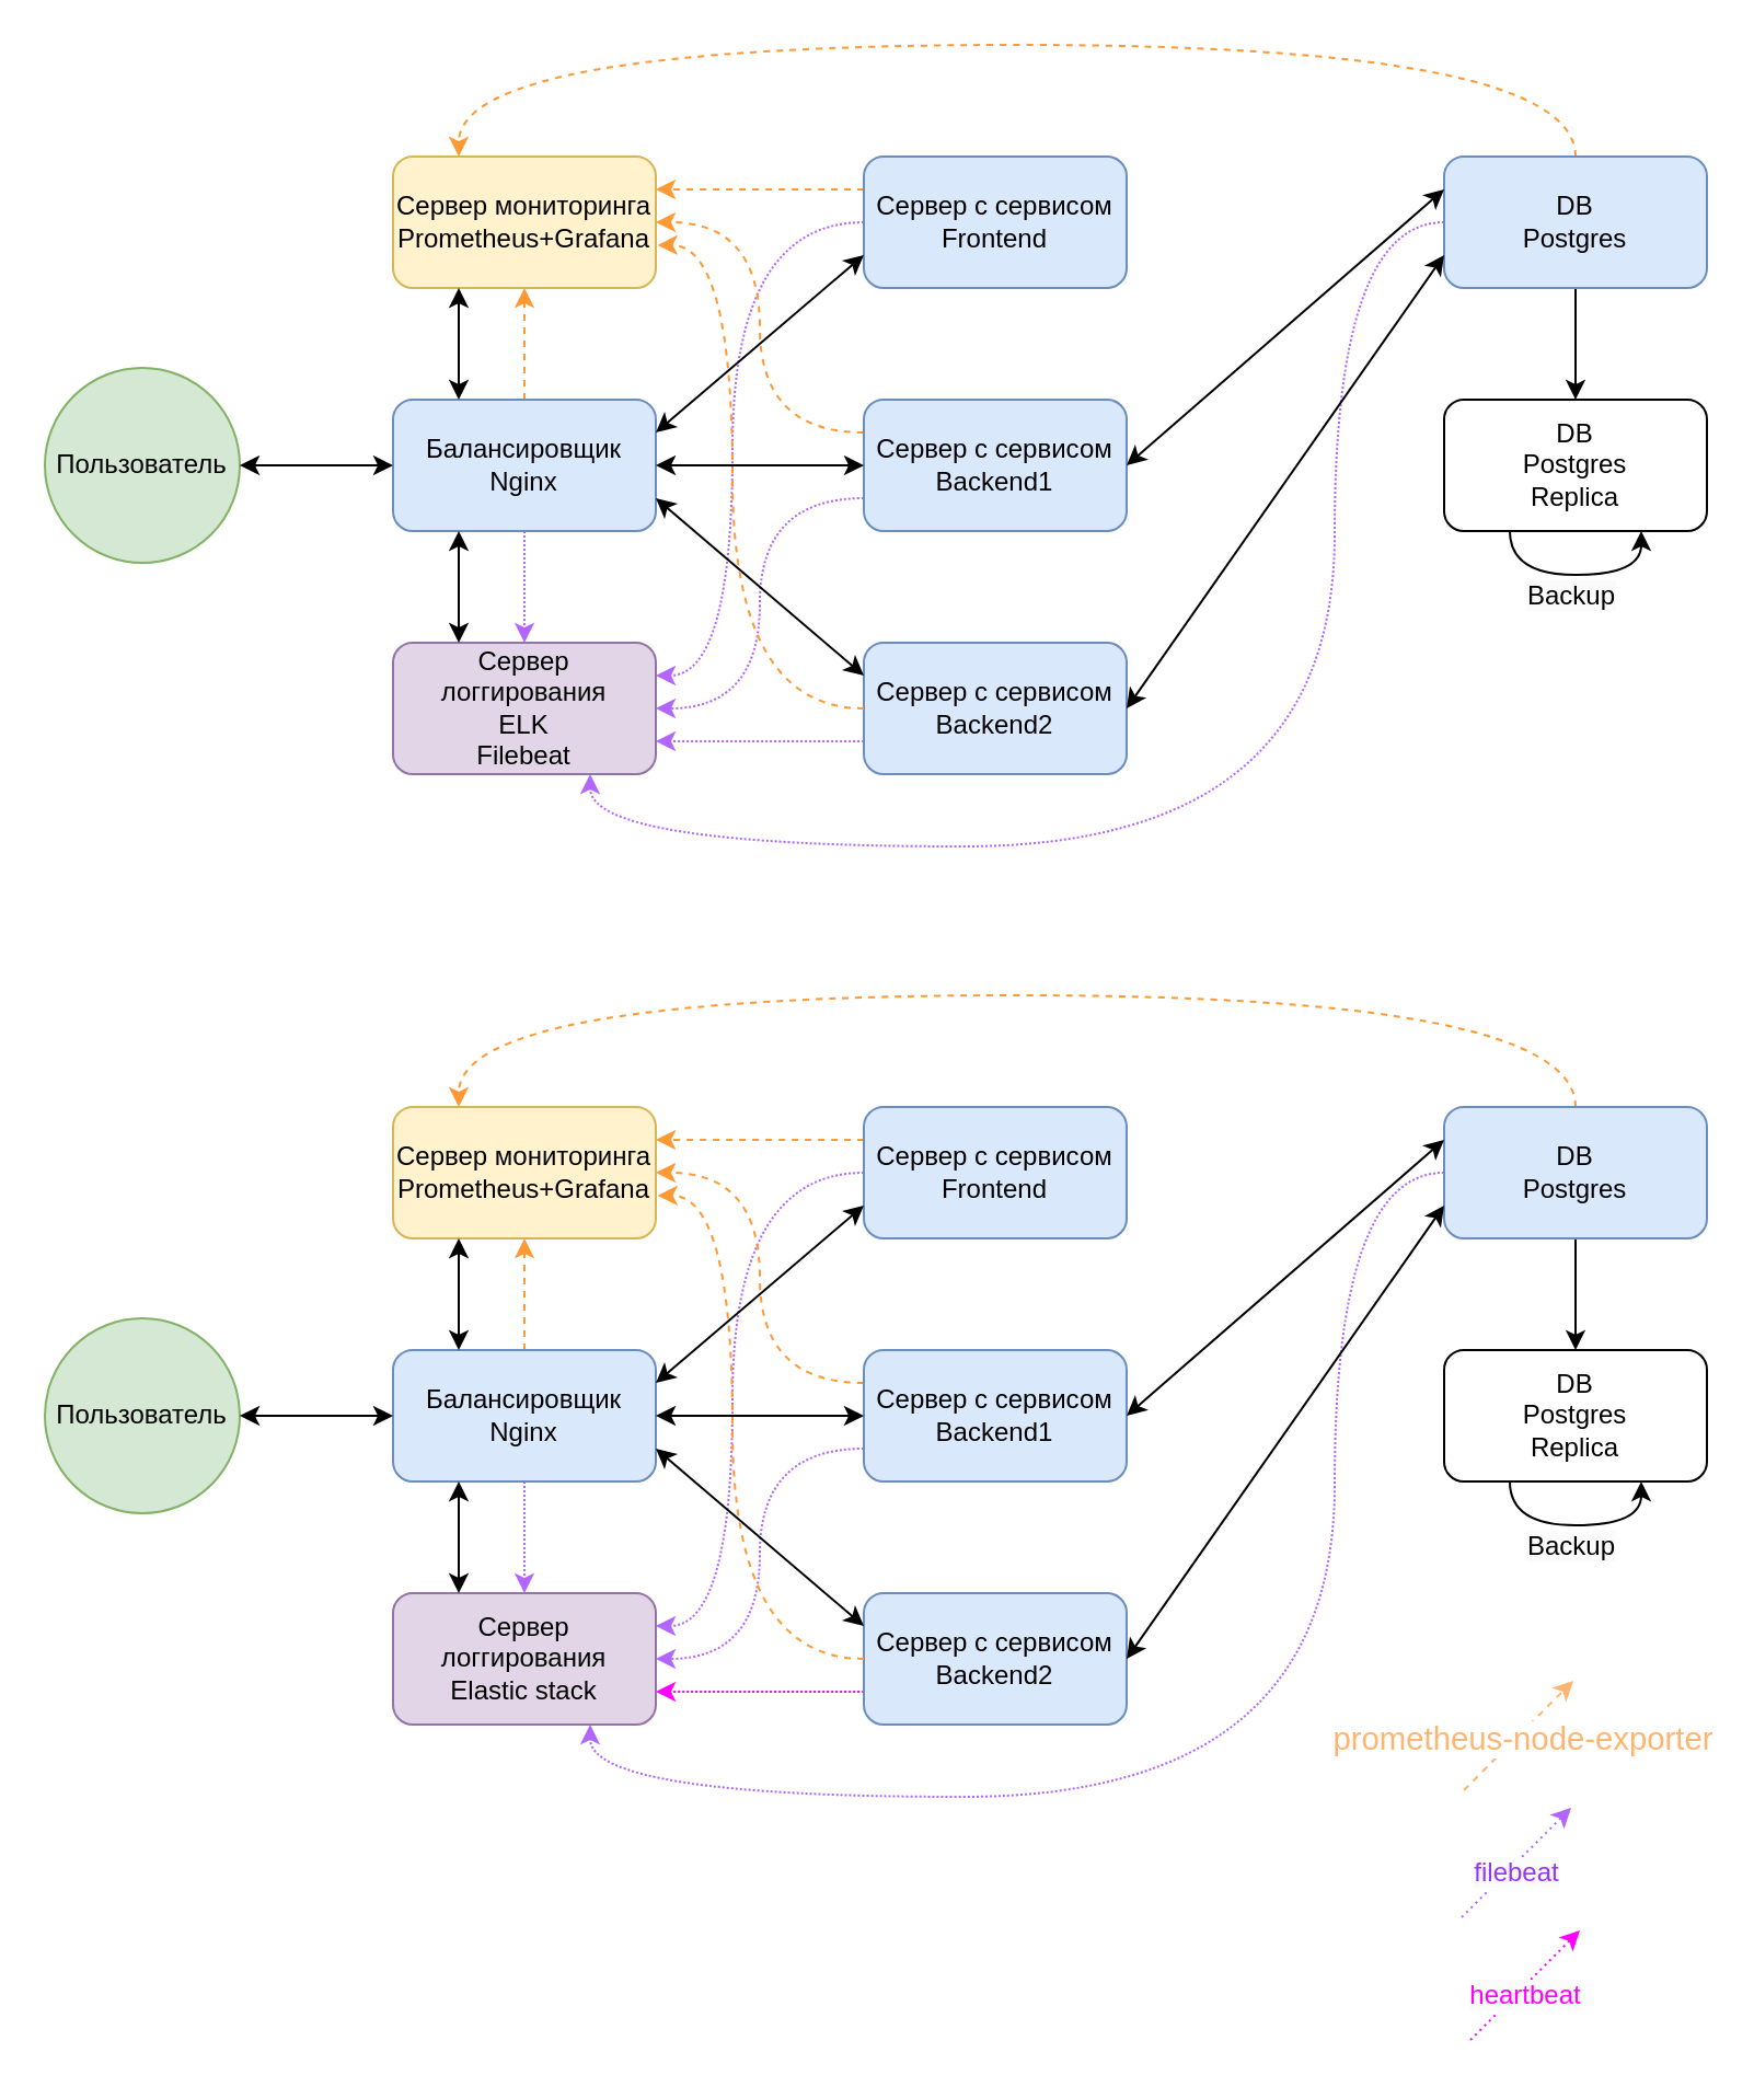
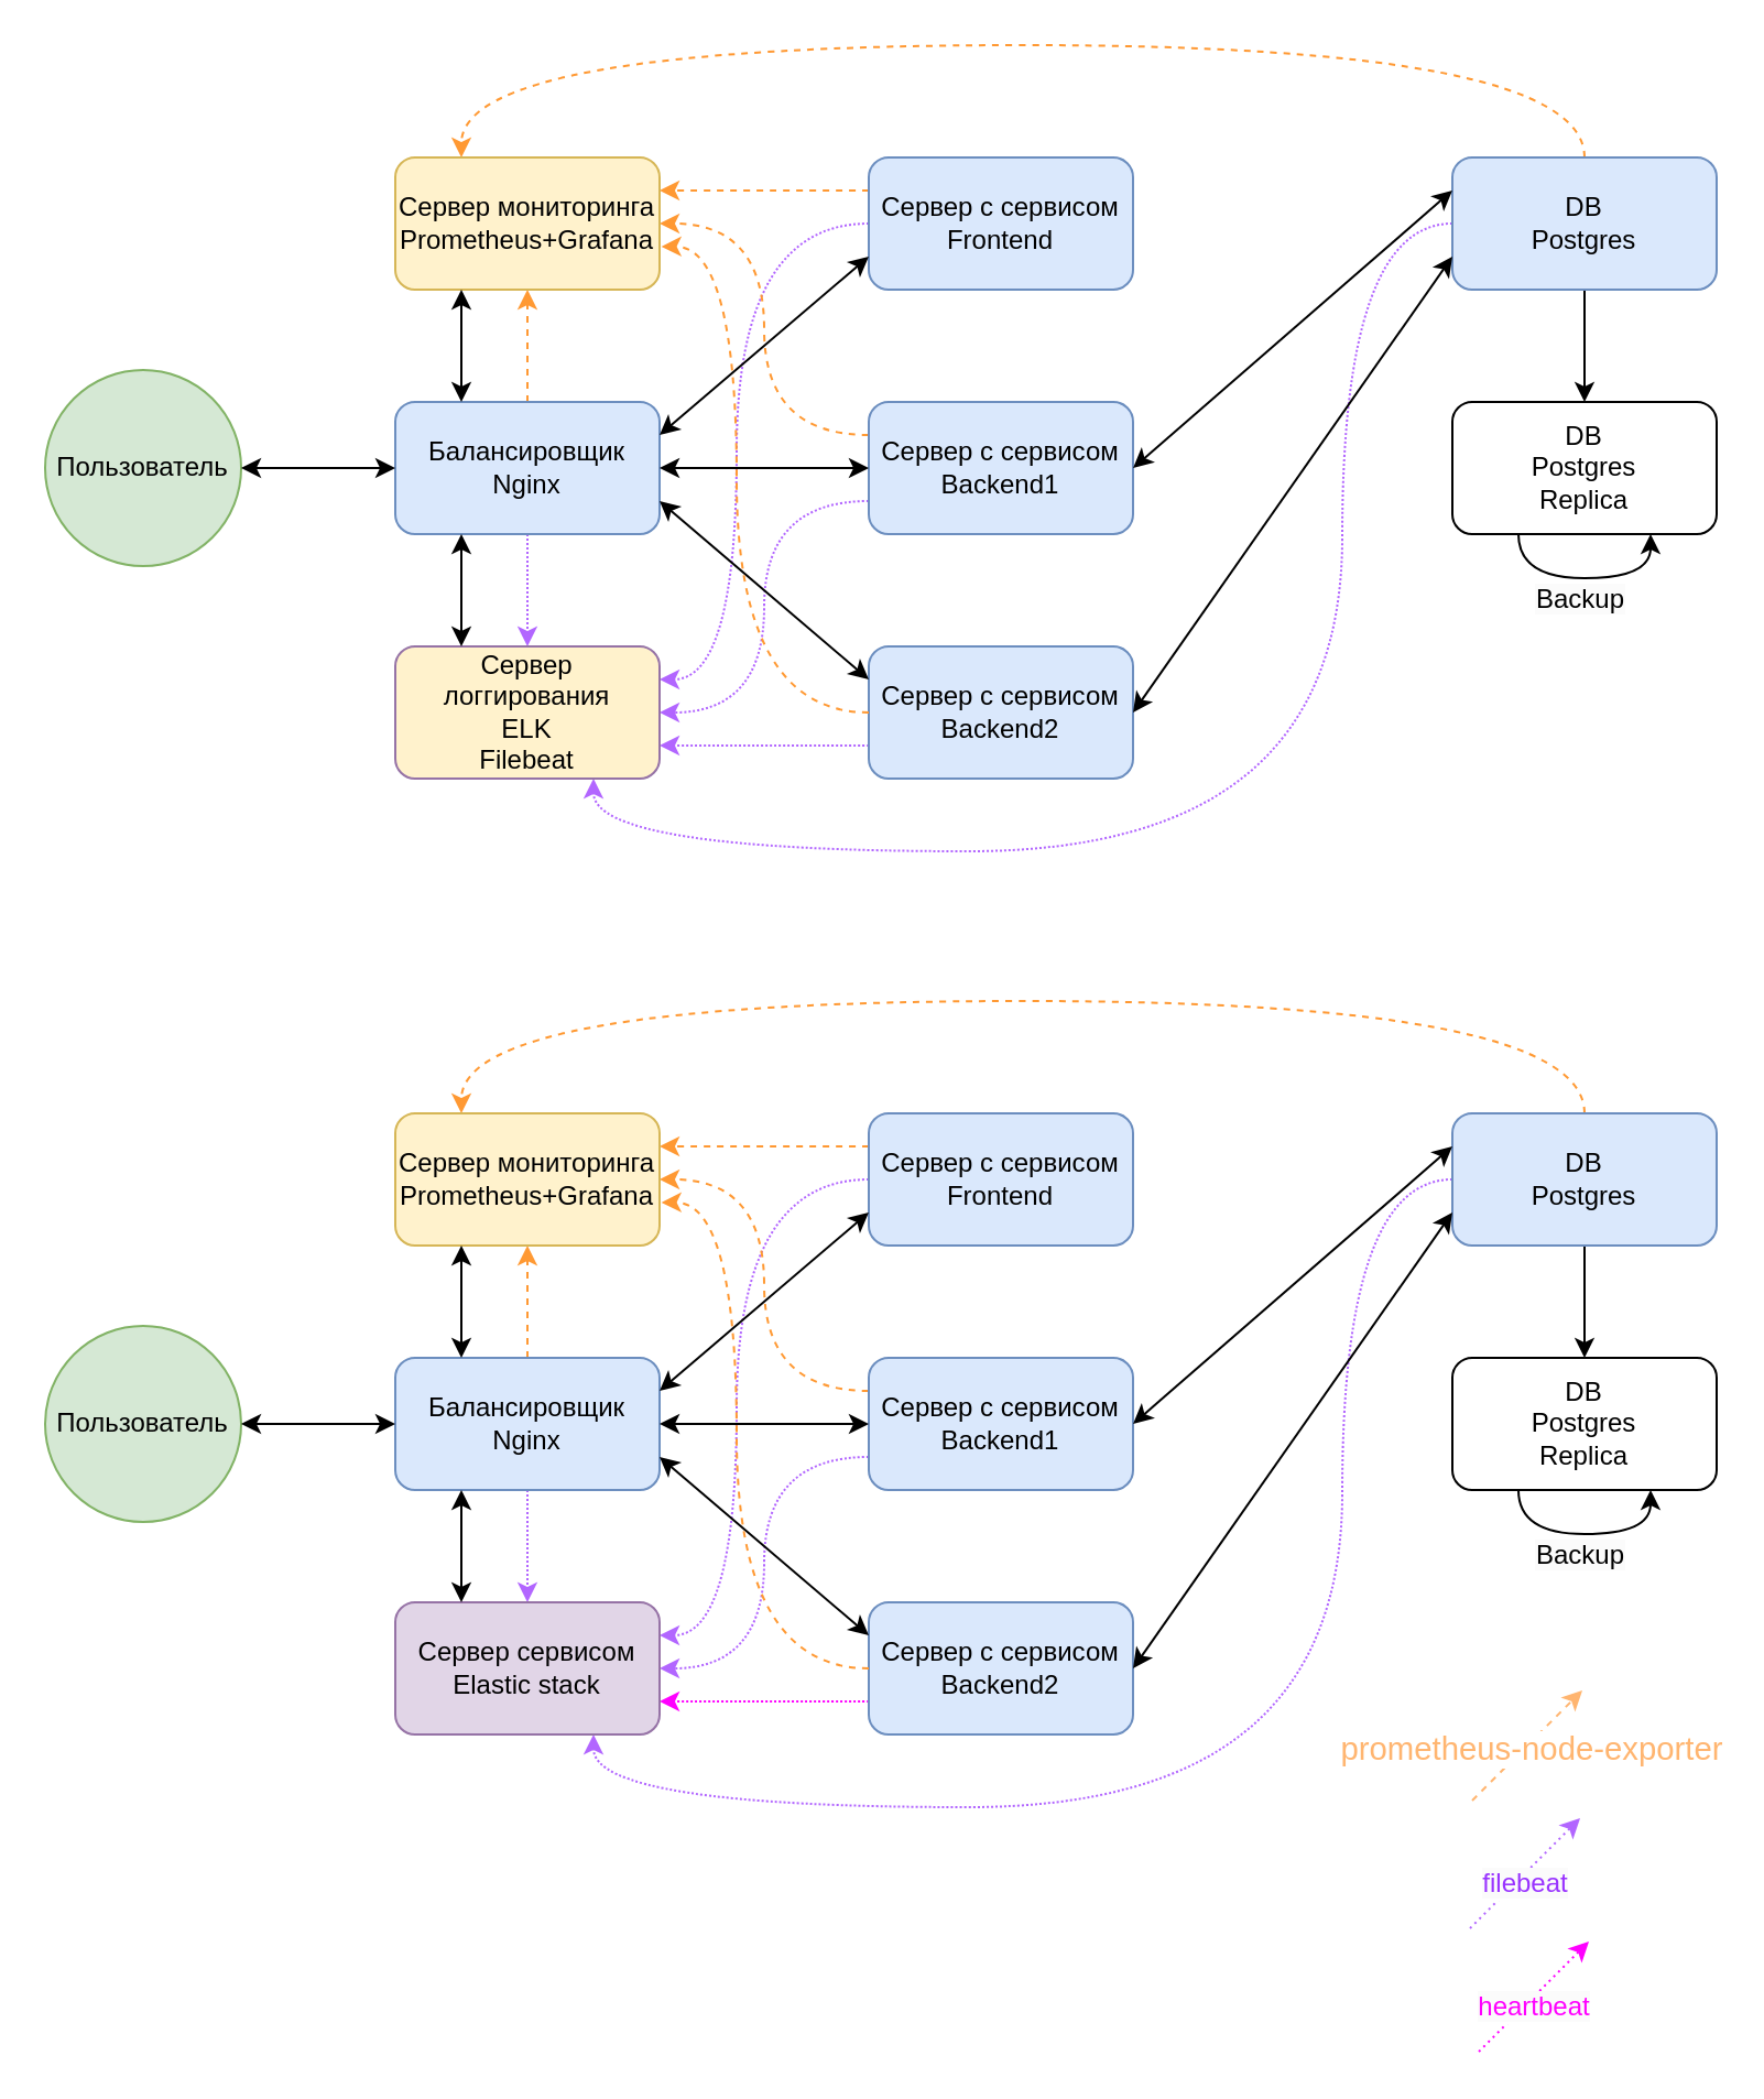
- <mxCell id="26" value="Сервер логгирования&lt;div&gt;ELK&lt;/div&gt;&lt;div&gt;Filebeat&lt;/div&gt;" style="rounded=1;whiteSpace=wrap;html=1;fillColor=#e1d5e7;strokeColor=#9673a6;" parent="1" vertex="1"><mxGeometry x="179" y="293" width="120" height="60" as="geometry" /></mxCell>
+ <mxCell id="26" value="Сервер логгирования&lt;div&gt;ELK&lt;/div&gt;&lt;div&gt;Filebeat&lt;/div&gt;" style="rounded=1;whiteSpace=wrap;html=1;fillColor=#fff2cc;strokeColor=#9673a6;" parent="1" vertex="1"><mxGeometry x="179" y="293" width="120" height="60" as="geometry" /></mxCell>
- <mxCell id="56" value="Сервер логгирования&lt;div&gt;Elastic stack&lt;/div&gt;" style="rounded=1;whiteSpace=wrap;html=1;fillColor=#e1d5e7;strokeColor=#9673a6;" vertex="1" parent="1"><mxGeometry x="179" y="727" width="120" height="60" as="geometry" /></mxCell>
+ <mxCell id="56" value="Сервер сервисом&lt;div&gt;Elastic stack&lt;/div&gt;" style="rounded=1;whiteSpace=wrap;html=1;fillColor=#e1d5e7;strokeColor=#9673a6;" vertex="1" parent="1"><mxGeometry x="179" y="727" width="120" height="60" as="geometry" /></mxCell>
